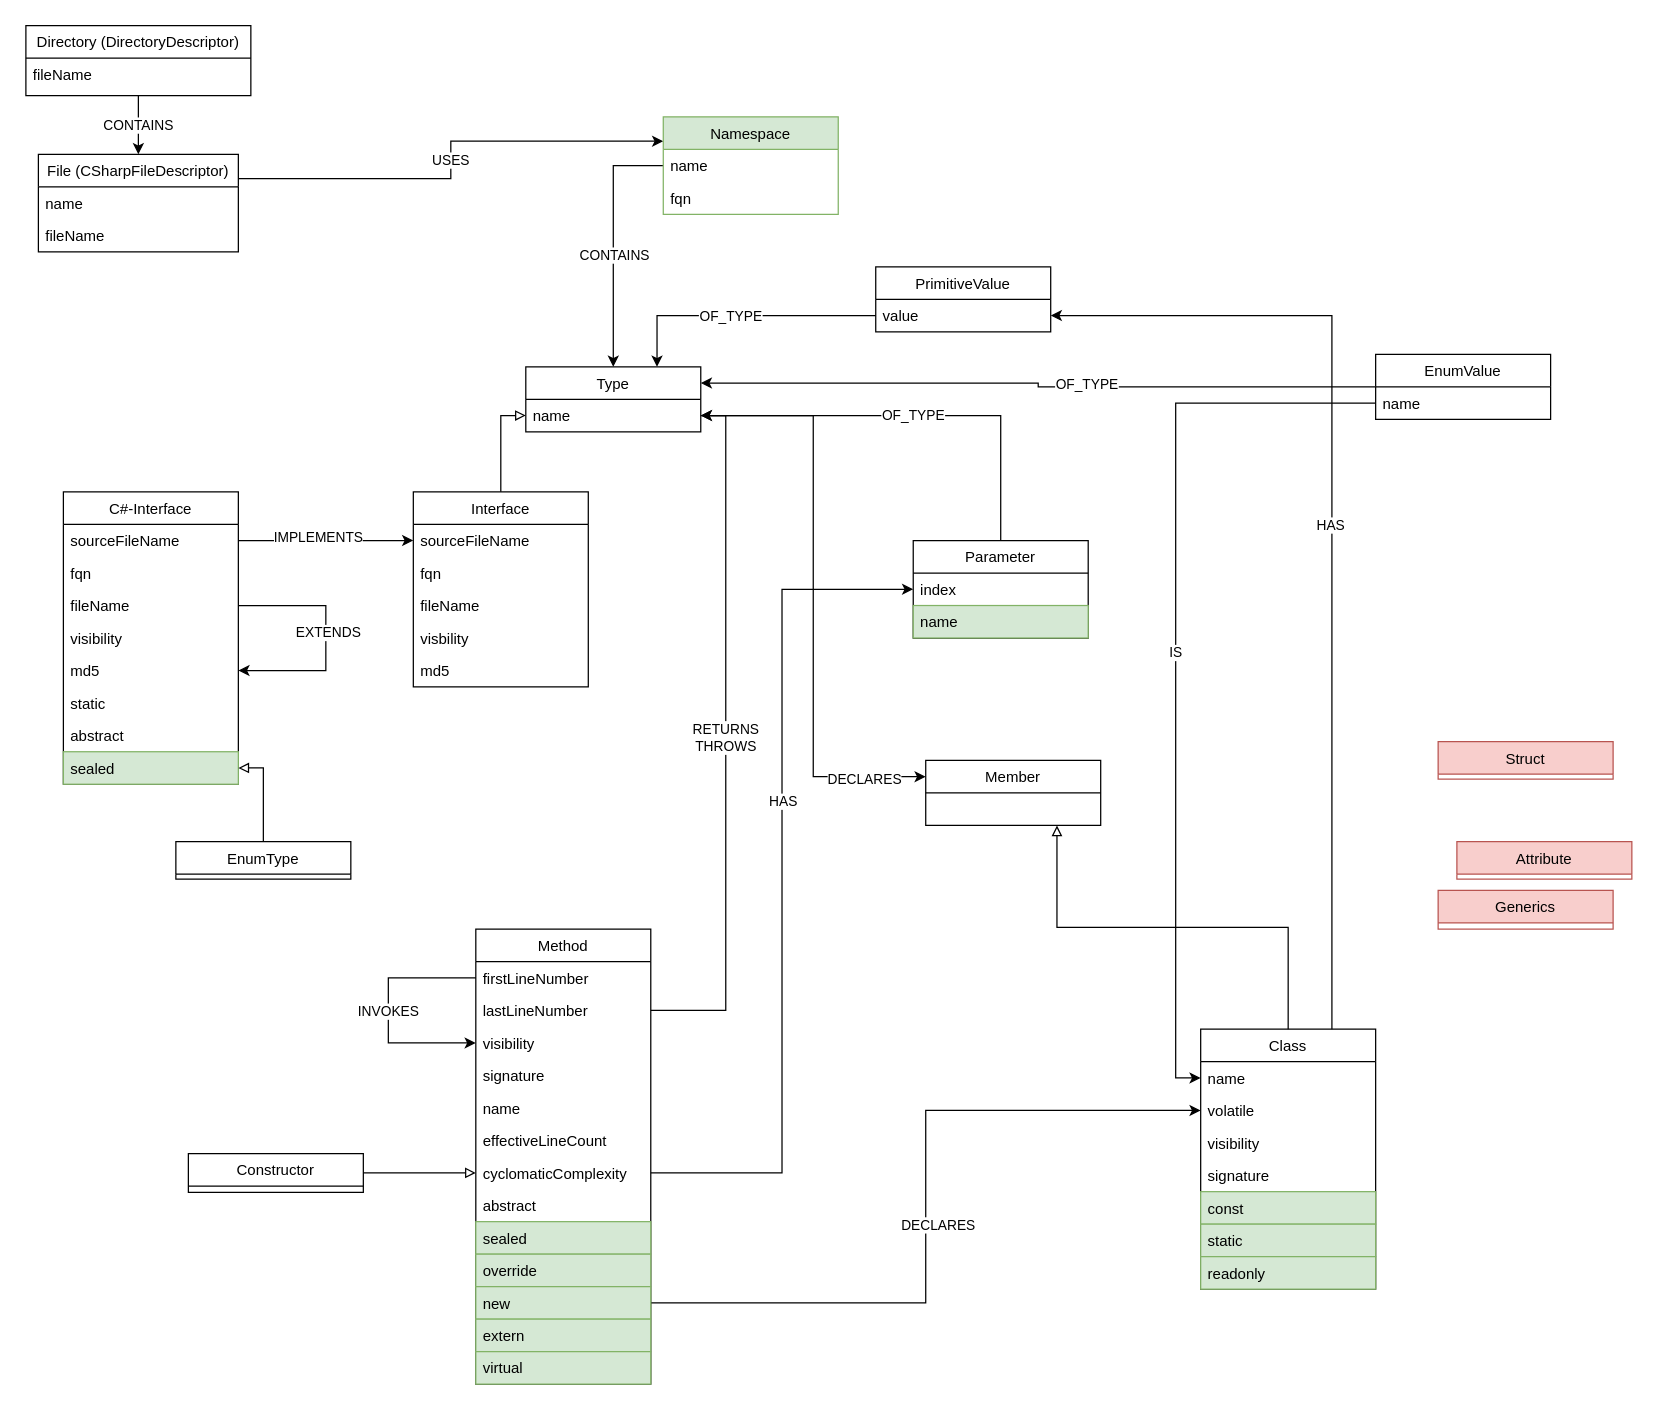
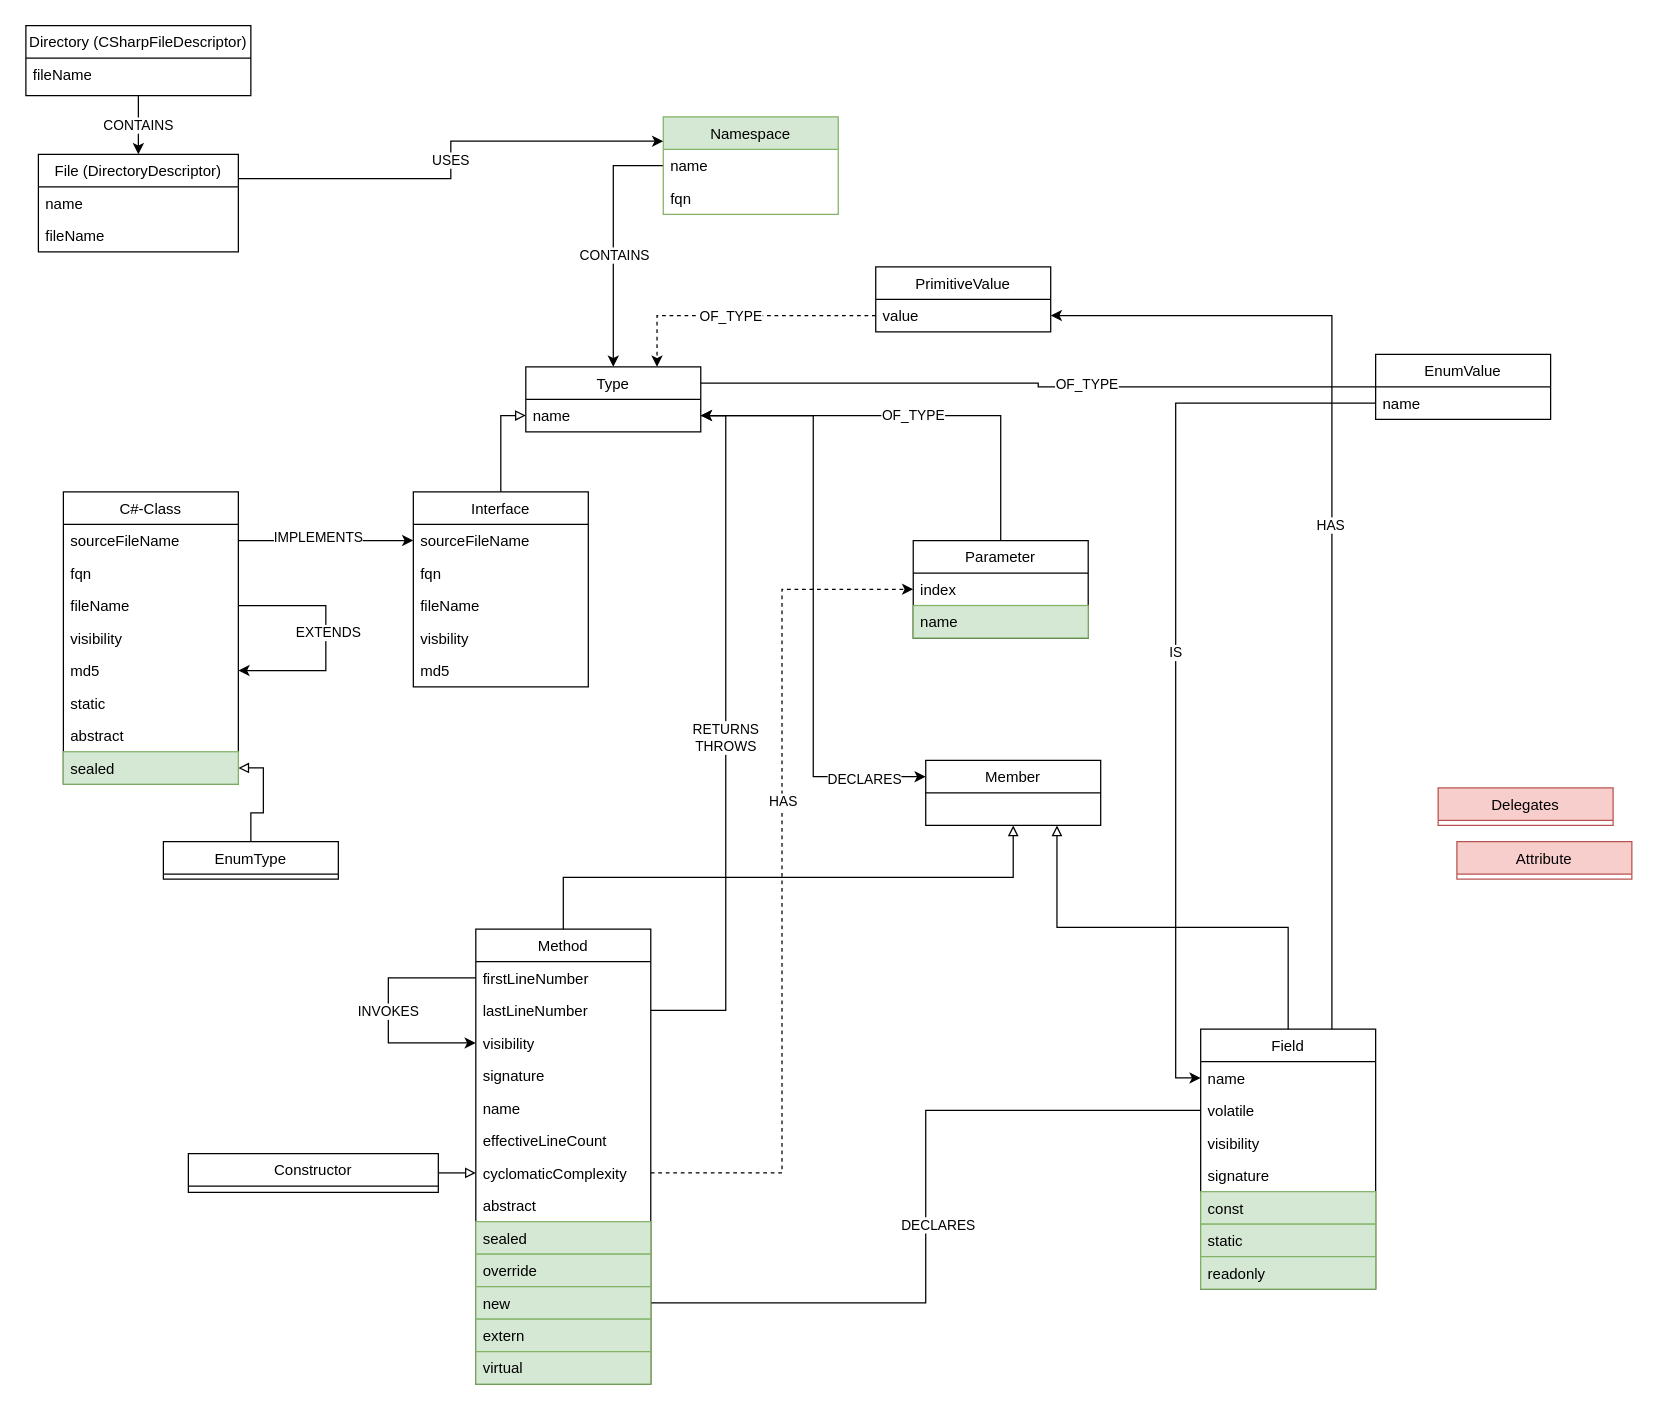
- <mxCell id="34" value="Directory (DirectoryDescriptor)" style="swimlane;fontStyle=0;childLayout=stackLayout;horizontal=1;startSize=26;horizontalStack=0;resizeParent=1;resizeParentMax=0;resizeLast=0;collapsible=1;marginBottom=0;" parent="1" vertex="1"><mxGeometry x="20" y="20" width="180" height="56" as="geometry" /></mxCell>
+ <mxCell id="34" value="Directory (CSharpFileDescriptor)" style="swimlane;fontStyle=0;childLayout=stackLayout;horizontal=1;startSize=26;horizontalStack=0;resizeParent=1;resizeParentMax=0;resizeLast=0;collapsible=1;marginBottom=0;" parent="1" vertex="1"><mxGeometry x="20" y="20" width="180" height="56" as="geometry" /></mxCell>
- <mxCell id="41" value="File (CSharpFileDescriptor)" style="swimlane;fontStyle=0;childLayout=stackLayout;horizontal=1;startSize=26;fillColor=none;horizontalStack=0;resizeParent=1;resizeParentMax=0;resizeLast=0;collapsible=1;marginBottom=0;" parent="1" vertex="1"><mxGeometry x="30" y="123" width="160" height="78" as="geometry" /></mxCell>
+ <mxCell id="41" value="File (DirectoryDescriptor)" style="swimlane;fontStyle=0;childLayout=stackLayout;horizontal=1;startSize=26;fillColor=none;horizontalStack=0;resizeParent=1;resizeParentMax=0;resizeLast=0;collapsible=1;marginBottom=0;" parent="1" vertex="1"><mxGeometry x="30" y="123" width="160" height="78" as="geometry" /></mxCell>
- <mxCell id="26" style="edgeStyle=orthogonalEdgeStyle;rounded=0;orthogonalLoop=1;jettySize=auto;html=1;exitX=0;exitY=0.75;exitDx=0;exitDy=0;entryX=0.75;entryY=0;entryDx=0;entryDy=0;endArrow=classic;endFill=1;" parent="1" source="36" target="44" edge="1"><mxGeometry relative="1" as="geometry" /></mxCell>
+ <mxCell id="26" style="edgeStyle=orthogonalEdgeStyle;rounded=0;orthogonalLoop=1;jettySize=auto;html=1;exitX=0;exitY=0.75;exitDx=0;exitDy=0;entryX=0.75;entryY=0;entryDx=0;entryDy=0;endArrow=classic;endFill=1;dashed=1;" parent="1" source="36" target="44" edge="1"><mxGeometry relative="1" as="geometry" /></mxCell>
- <mxCell id="24" style="edgeStyle=orthogonalEdgeStyle;rounded=0;orthogonalLoop=1;jettySize=auto;html=1;exitX=0;exitY=0.5;exitDx=0;exitDy=0;entryX=1;entryY=0.25;entryDx=0;entryDy=0;endArrow=classic;endFill=1;" parent="1" source="88" target="44" edge="1"><mxGeometry relative="1" as="geometry" /></mxCell>
+ <mxCell id="24" style="edgeStyle=orthogonalEdgeStyle;rounded=0;orthogonalLoop=1;jettySize=auto;html=1;exitX=0;exitY=0.5;exitDx=0;exitDy=0;entryX=1;entryY=0.25;entryDx=0;entryDy=0;endArrow=none;endFill=1;" parent="1" source="88" target="44" edge="1"><mxGeometry relative="1" as="geometry" /></mxCell>
- <mxCell id="5" value="C#-Interface" style="swimlane;fontStyle=0;childLayout=stackLayout;horizontal=1;startSize=26;fillColor=none;horizontalStack=0;resizeParent=1;resizeParentMax=0;resizeLast=0;collapsible=1;marginBottom=0;" parent="1" vertex="1"><mxGeometry x="50" y="393" width="140" height="234" as="geometry" /></mxCell>
+ <mxCell id="5" value="C#-Class" style="swimlane;fontStyle=0;childLayout=stackLayout;horizontal=1;startSize=26;fillColor=none;horizontalStack=0;resizeParent=1;resizeParentMax=0;resizeLast=0;collapsible=1;marginBottom=0;" parent="1" vertex="1"><mxGeometry x="50" y="393" width="140" height="234" as="geometry" /></mxCell>
- <mxCell id="79" value="Struct" style="swimlane;fontStyle=0;childLayout=stackLayout;horizontal=1;startSize=26;fillColor=#f8cecc;horizontalStack=0;resizeParent=1;resizeParentMax=0;resizeLast=0;collapsible=1;marginBottom=0;strokeColor=#b85450;" parent="1" vertex="1"><mxGeometry x="1150" y="593" width="140" height="30" as="geometry" /></mxCell>
+ <mxCell id="80" value="Delegates" style="swimlane;fontStyle=0;childLayout=stackLayout;horizontal=1;startSize=26;fillColor=#f8cecc;horizontalStack=0;resizeParent=1;resizeParentMax=0;resizeLast=0;collapsible=1;marginBottom=0;strokeColor=#b85450;" parent="1" vertex="1"><mxGeometry x="1150" y="630" width="140" height="30" as="geometry" /></mxCell>
- <mxCell id="87" value="EnumType" style="swimlane;fontStyle=0;childLayout=stackLayout;horizontal=1;startSize=26;fillColor=none;horizontalStack=0;resizeParent=1;resizeParentMax=0;resizeLast=0;collapsible=1;marginBottom=0;" parent="1" vertex="1"><mxGeometry x="140" y="673" width="140" height="30" as="geometry" /></mxCell>
+ <mxCell id="87" value="EnumType" style="swimlane;fontStyle=0;childLayout=stackLayout;horizontal=1;startSize=26;fillColor=none;horizontalStack=0;resizeParent=1;resizeParentMax=0;resizeLast=0;collapsible=1;marginBottom=0;" parent="1" vertex="1"><mxGeometry x="130" y="673" width="140" height="30" as="geometry" /></mxCell>
+ <mxCell id="29" style="edgeStyle=orthogonalEdgeStyle;rounded=0;orthogonalLoop=1;jettySize=auto;html=1;exitX=0.5;exitY=0;exitDx=0;exitDy=0;entryX=0.5;entryY=1;entryDx=0;entryDy=0;endArrow=block;endFill=0;" parent="1" source="59" target="86" edge="1"><mxGeometry relative="1" as="geometry" /></mxCell>
- <mxCell id="82" value="Generics" style="swimlane;fontStyle=0;childLayout=stackLayout;horizontal=1;startSize=26;fillColor=#f8cecc;horizontalStack=0;resizeParent=1;resizeParentMax=0;resizeLast=0;collapsible=1;marginBottom=0;strokeColor=#b85450;" parent="1" vertex="1"><mxGeometry x="1150" y="712" width="140" height="31" as="geometry" /></mxCell>
- <mxCell id="51" value="Class" style="swimlane;fontStyle=0;childLayout=stackLayout;horizontal=1;startSize=26;fillColor=none;horizontalStack=0;resizeParent=1;resizeParentMax=0;resizeLast=0;collapsible=1;marginBottom=0;" parent="1" vertex="1"><mxGeometry x="960" y="823" width="140" height="208" as="geometry" /></mxCell>
+ <mxCell id="51" value="Field" style="swimlane;fontStyle=0;childLayout=stackLayout;horizontal=1;startSize=26;fillColor=none;horizontalStack=0;resizeParent=1;resizeParentMax=0;resizeLast=0;collapsible=1;marginBottom=0;" parent="1" vertex="1"><mxGeometry x="960" y="823" width="140" height="208" as="geometry" /></mxCell>
- <mxCell id="31" style="edgeStyle=orthogonalEdgeStyle;rounded=0;orthogonalLoop=1;jettySize=auto;html=1;exitX=1;exitY=0.5;exitDx=0;exitDy=0;entryX=0;entryY=0.5;entryDx=0;entryDy=0;endArrow=classic;endFill=1;" parent="1" source="68" target="77" edge="1"><mxGeometry relative="1" as="geometry" /></mxCell>
+ <mxCell id="31" style="edgeStyle=orthogonalEdgeStyle;rounded=0;orthogonalLoop=1;jettySize=auto;html=1;exitX=1;exitY=0.5;exitDx=0;exitDy=0;entryX=0;entryY=0.5;entryDx=0;entryDy=0;endArrow=classic;endFill=1;dashed=1;" parent="1" source="68" target="77" edge="1"><mxGeometry relative="1" as="geometry" /></mxCell>
- <mxCell id="46" style="edgeStyle=orthogonalEdgeStyle;rounded=0;orthogonalLoop=1;jettySize=auto;html=1;exitX=1;exitY=0.5;exitDx=0;exitDy=0;entryX=0;entryY=0.5;entryDx=0;entryDy=0;endArrow=classic;endFill=1;" parent="1" source="72" target="53" edge="1"><mxGeometry relative="1" as="geometry" /></mxCell>
+ <mxCell id="46" style="edgeStyle=orthogonalEdgeStyle;rounded=0;orthogonalLoop=1;jettySize=auto;html=1;exitX=1;exitY=0.5;exitDx=0;exitDy=0;entryX=0;entryY=0.5;entryDx=0;entryDy=0;endArrow=none;endFill=1;" parent="1" source="72" target="53" edge="1"><mxGeometry relative="1" as="geometry" /></mxCell>
- <mxCell id="75" value="Constructor" style="swimlane;fontStyle=0;childLayout=stackLayout;horizontal=1;startSize=26;fillColor=none;horizontalStack=0;resizeParent=1;resizeParentMax=0;resizeLast=0;collapsible=1;marginBottom=0;" parent="1" vertex="1"><mxGeometry x="150" y="922.5" width="140" height="31" as="geometry" /></mxCell>
+ <mxCell id="75" value="Constructor" style="swimlane;fontStyle=0;childLayout=stackLayout;horizontal=1;startSize=26;fillColor=none;horizontalStack=0;resizeParent=1;resizeParentMax=0;resizeLast=0;collapsible=1;marginBottom=0;" parent="1" vertex="1"><mxGeometry x="150" y="922.5" width="200" height="31" as="geometry" /></mxCell>
